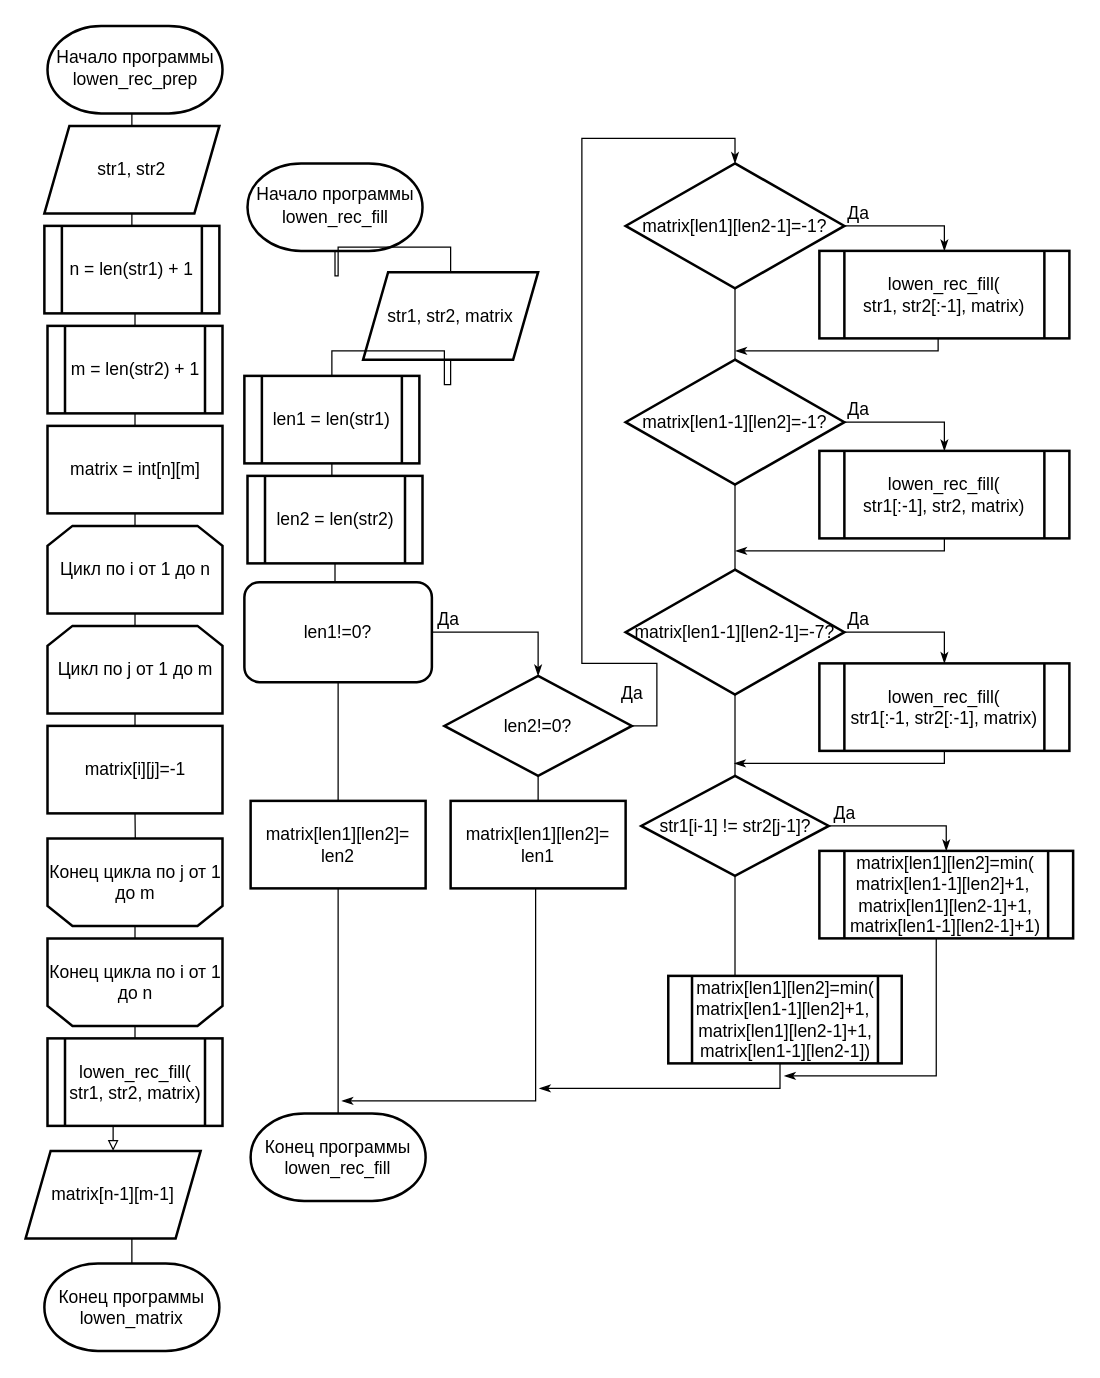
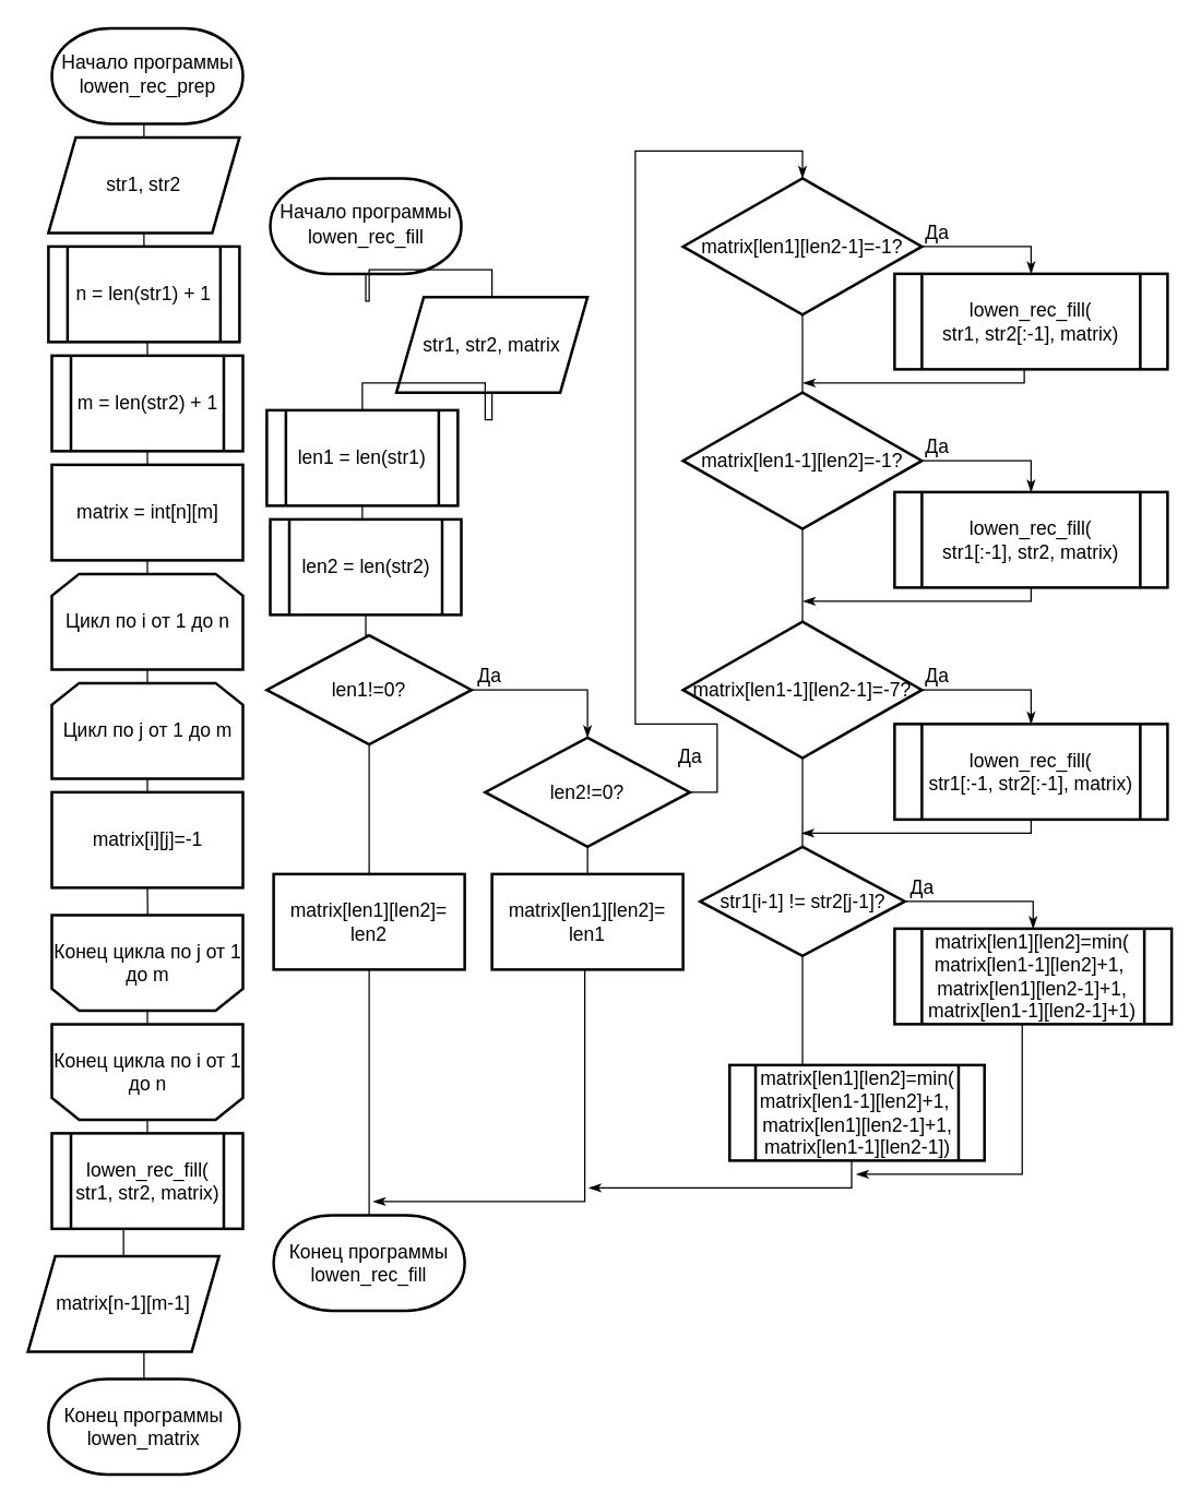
- <mxCell id="12" value="&lt;span style=&quot;font-size: 14px&quot;&gt;len1!=0?&lt;/span&gt;" style="whiteSpace=wrap;html=1;strokeWidth=2;fontSize=14;rounded=1;" parent="1" vertex="1"><mxGeometry x="195" y="465" width="150" height="80" as="geometry" /></mxCell>
+ <mxCell id="12" value="&lt;span style=&quot;font-size: 14px&quot;&gt;len1!=0?&lt;/span&gt;" style="rhombus;whiteSpace=wrap;html=1;strokeWidth=2;fontSize=14;" parent="1" vertex="1"><mxGeometry x="195" y="465" width="150" height="80" as="geometry" /></mxCell>
- <mxCell id="37" style="edgeStyle=orthogonalEdgeStyle;rounded=0;orthogonalLoop=1;jettySize=auto;html=1;exitX=0.5;exitY=1;exitDx=0;exitDy=0;entryX=0.5;entryY=0;entryDx=0;entryDy=0;endArrow=block;endFill=0;" parent="1" source="38" target="40" edge="1"><mxGeometry relative="1" as="geometry" /></mxCell>
+ <mxCell id="37" style="edgeStyle=orthogonalEdgeStyle;rounded=0;orthogonalLoop=1;jettySize=auto;html=1;exitX=0.5;exitY=1;exitDx=0;exitDy=0;entryX=0.5;entryY=0;entryDx=0;entryDy=0;endArrow=none;endFill=0;" parent="1" source="38" target="40" edge="1"><mxGeometry relative="1" as="geometry" /></mxCell>
